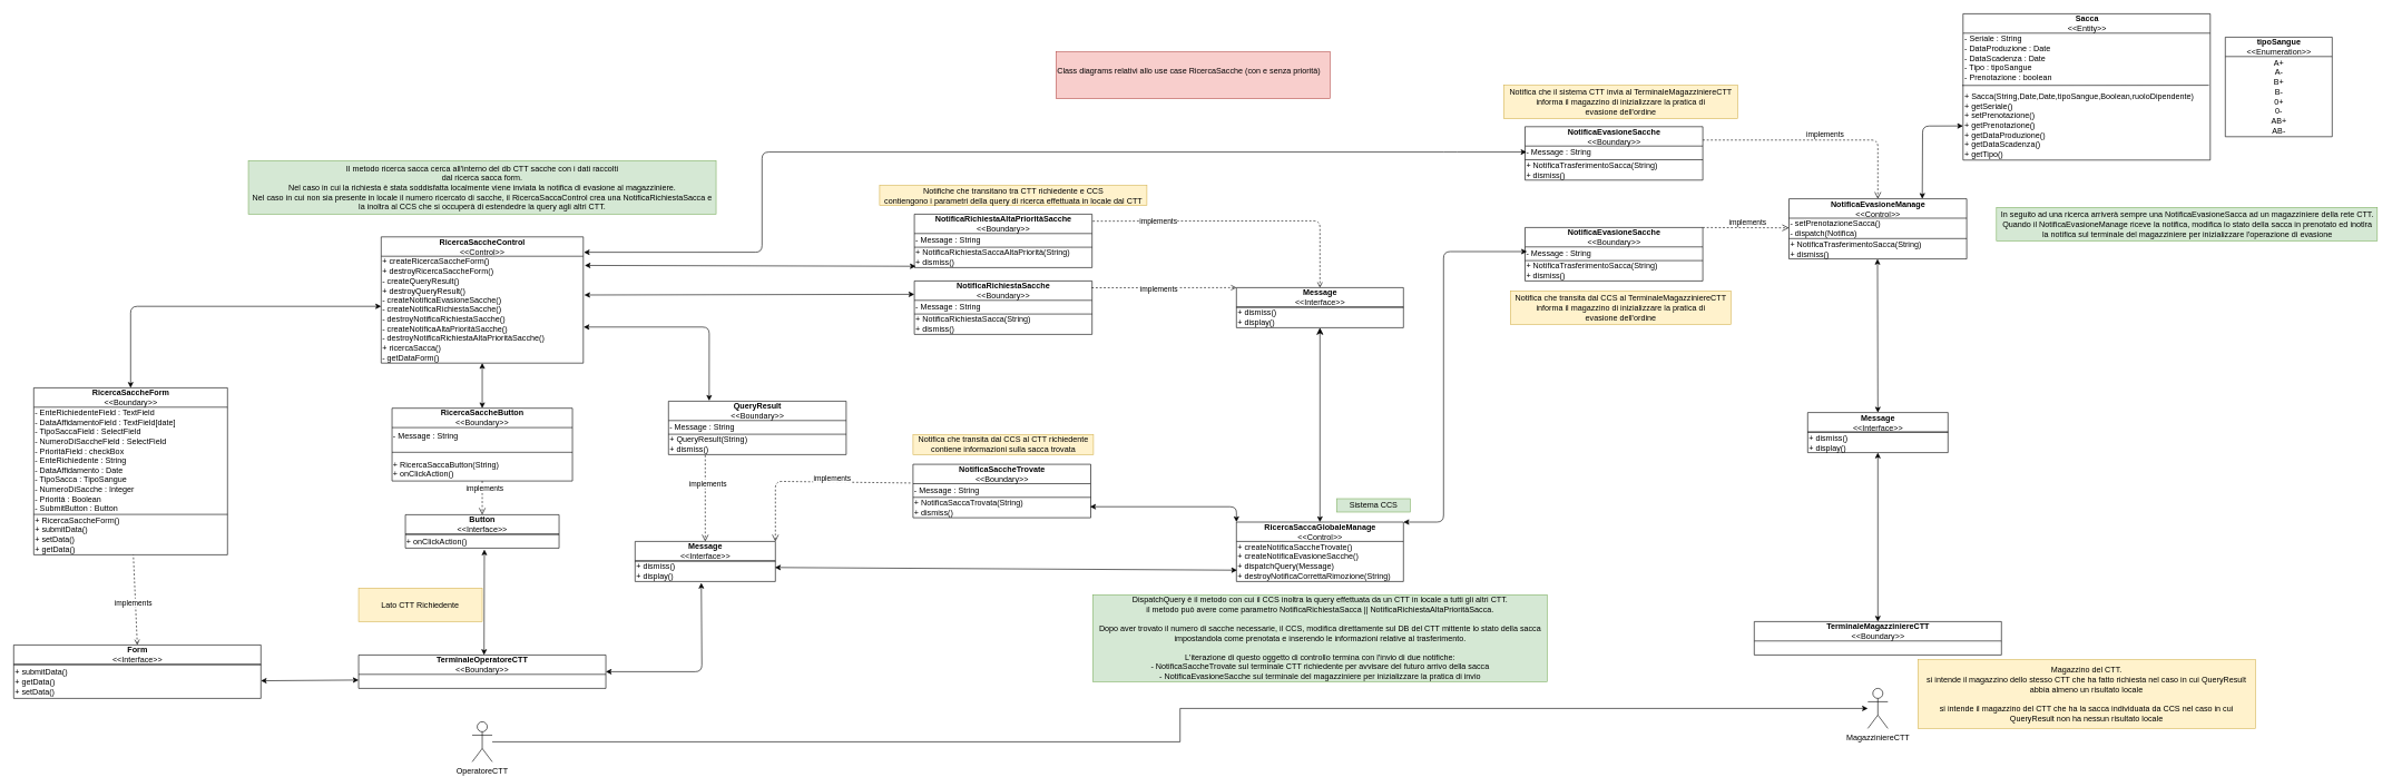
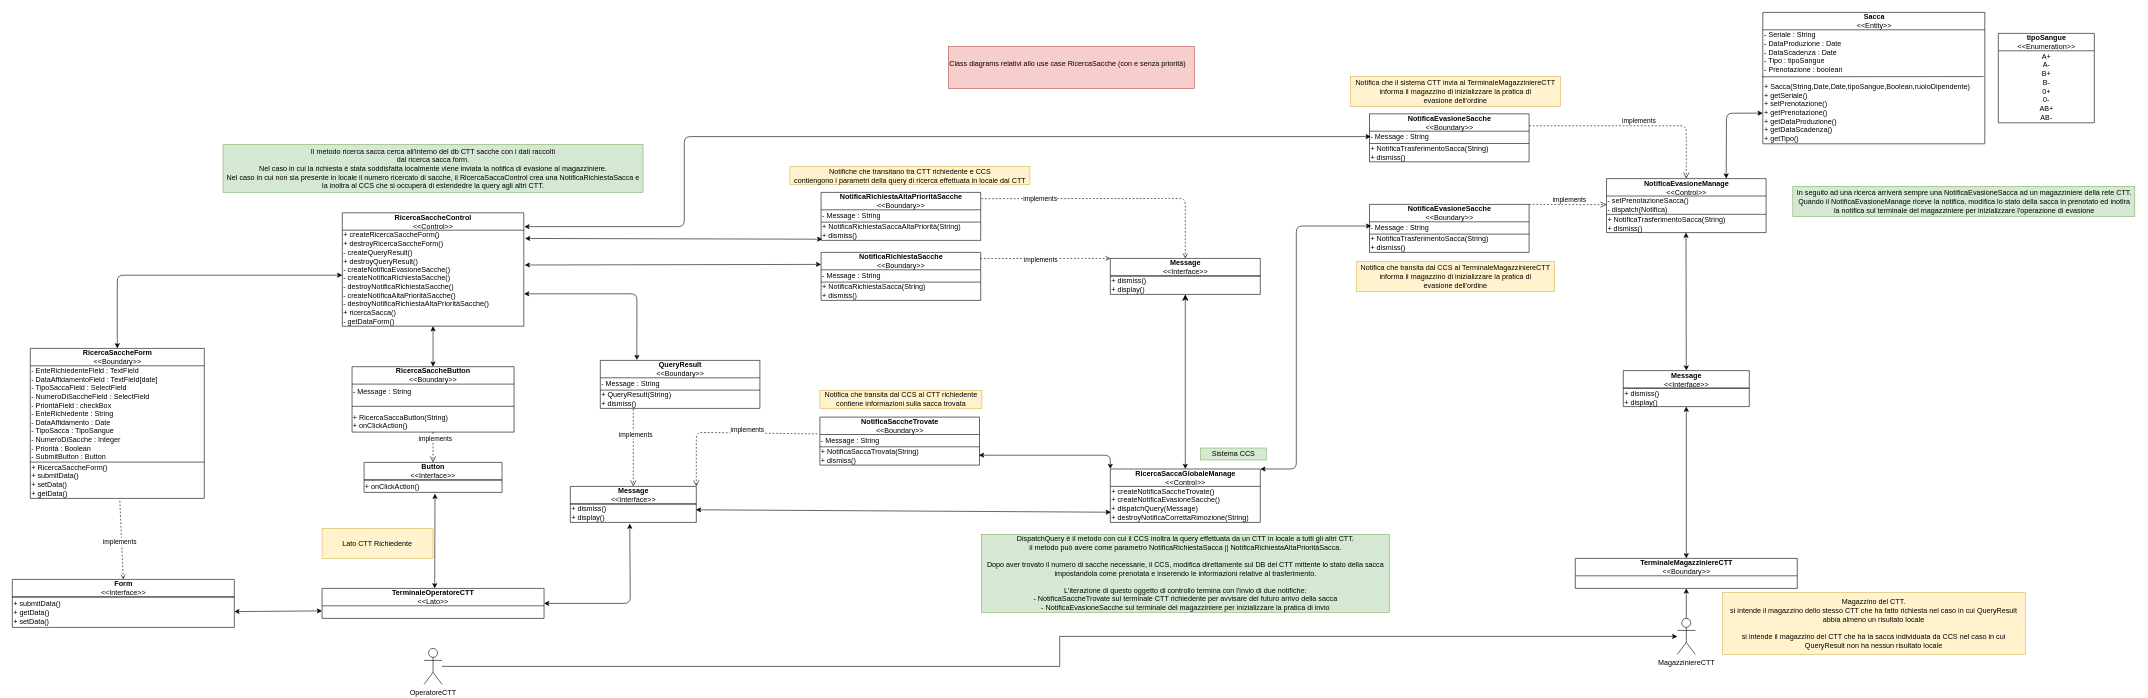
+ <mxCell id="30" style="edgeStyle=orthogonalEdgeStyle;rounded=0;orthogonalLoop=1;jettySize=auto;html=1;entryX=0.5;entryY=1;entryDx=0;entryDy=0;" parent="1" source="31" target="29" edge="1"><mxGeometry relative="1" as="geometry"><mxPoint x="3150" y="829" as="sourcePoint" /><mxPoint x="3150" y="879" as="targetPoint" /></mxGeometry></mxCell>
- <mxCell id="6" value="TerminaleOperatoreCTT&lt;br&gt;&lt;span style=&quot;font-weight: 400&quot;&gt;&amp;lt;&amp;lt;Boundary&amp;gt;&amp;gt;&lt;/span&gt;" style="swimlane;fontStyle=1;align=center;verticalAlign=middle;childLayout=stackLayout;horizontal=1;startSize=29;horizontalStack=0;resizeParent=1;resizeParentMax=0;resizeLast=0;collapsible=0;marginBottom=0;html=1;" parent="1" vertex="1"><mxGeometry x="536.25" y="980" width="370" height="50" as="geometry" /></mxCell>
+ <mxCell id="6" value="TerminaleOperatoreCTT&lt;br&gt;&lt;span style=&quot;font-weight: 400&quot;&gt;&amp;lt;&amp;lt;Lato&amp;gt;&amp;gt;&lt;/span&gt;" style="swimlane;fontStyle=1;align=center;verticalAlign=middle;childLayout=stackLayout;horizontal=1;startSize=29;horizontalStack=0;resizeParent=1;resizeParentMax=0;resizeLast=0;collapsible=0;marginBottom=0;html=1;" parent="1" vertex="1"><mxGeometry x="536.25" y="980" width="370" height="50" as="geometry" /></mxCell>
